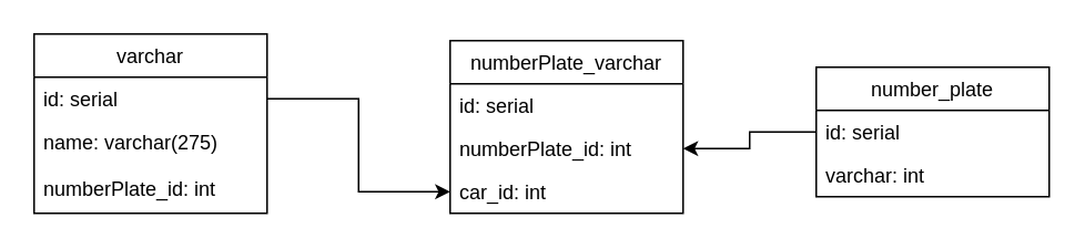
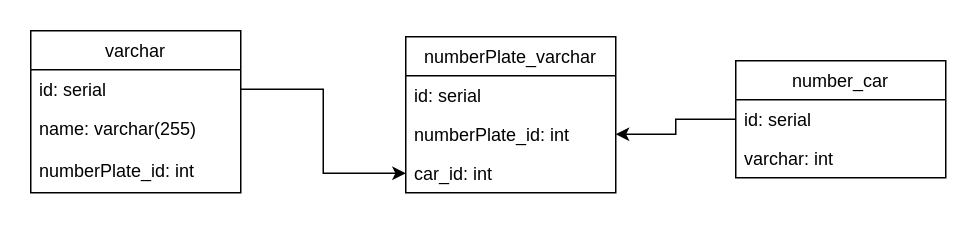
- <mxCell id="6" value="number_plate" style="swimlane;fontStyle=0;childLayout=stackLayout;horizontal=1;startSize=26;horizontalStack=0;resizeParent=1;resizeParentMax=0;resizeLast=0;collapsible=1;marginBottom=0;" vertex="1" parent="1"><mxGeometry x="490" y="40" width="140" height="78" as="geometry" /></mxCell>
+ <mxCell id="6" value="number_car" style="swimlane;fontStyle=0;childLayout=stackLayout;horizontal=1;startSize=26;horizontalStack=0;resizeParent=1;resizeParentMax=0;resizeLast=0;collapsible=1;marginBottom=0;" vertex="1" parent="1"><mxGeometry x="490" y="40" width="140" height="78" as="geometry" /></mxCell>
- <mxCell id="4" value="name: varchar(275)" style="text;strokeColor=none;fillColor=none;align=left;verticalAlign=top;spacingLeft=4;spacingRight=4;overflow=hidden;rotatable=0;points=[[0,0.5],[1,0.5]];portConstraint=eastwest;" vertex="1" parent="2"><mxGeometry y="52" width="140" height="28" as="geometry" /></mxCell>
+ <mxCell id="4" value="name: varchar(255)" style="text;strokeColor=none;fillColor=none;align=left;verticalAlign=top;spacingLeft=4;spacingRight=4;overflow=hidden;rotatable=0;points=[[0,0.5],[1,0.5]];portConstraint=eastwest;" vertex="1" parent="2"><mxGeometry y="52" width="140" height="28" as="geometry" /></mxCell>
